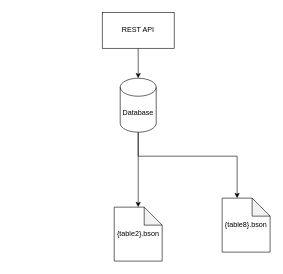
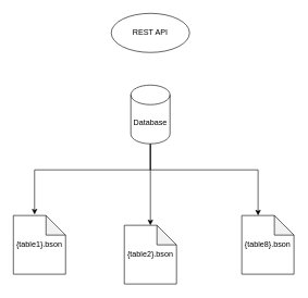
- <mxCell id="3" value="REST API" style="rounded=0;whiteSpace=wrap;html=1;" vertex="1" parent="1"><mxGeometry x="170" y="20" width="120" height="60" as="geometry" /></mxCell>
+ <mxCell id="3" value="REST API" style="ellipse;whiteSpace=wrap;html=1;" vertex="1" parent="1"><mxGeometry x="170" y="20" width="120" height="60" as="geometry" /></mxCell>
- <mxCell id="2" style="edgeStyle=orthogonalEdgeStyle;rounded=0;orthogonalLoop=1;jettySize=auto;html=1;" edge="1" parent="1" source="3" target="7"><mxGeometry relative="1" as="geometry" /></mxCell>
+ <mxCell id="6" style="edgeStyle=orthogonalEdgeStyle;rounded=0;orthogonalLoop=1;jettySize=auto;html=1;entryX=0.406;entryY=-0.017;entryDx=0;entryDy=0;entryPerimeter=0;" edge="1" parent="1" source="7" target="8"><mxGeometry relative="1" as="geometry"><Array as="points"><mxPoint x="230" y="260" /><mxPoint x="52" y="260" /><mxPoint x="52" y="329" /></Array></mxGeometry></mxCell>
+ <mxCell id="8" value="{table1}.bson" style="shape=note;whiteSpace=wrap;html=1;backgroundOutline=1;darkOpacity=0.05;" vertex="1" parent="1"><mxGeometry x="20" y="330" width="80" height="90" as="geometry" /></mxCell>
